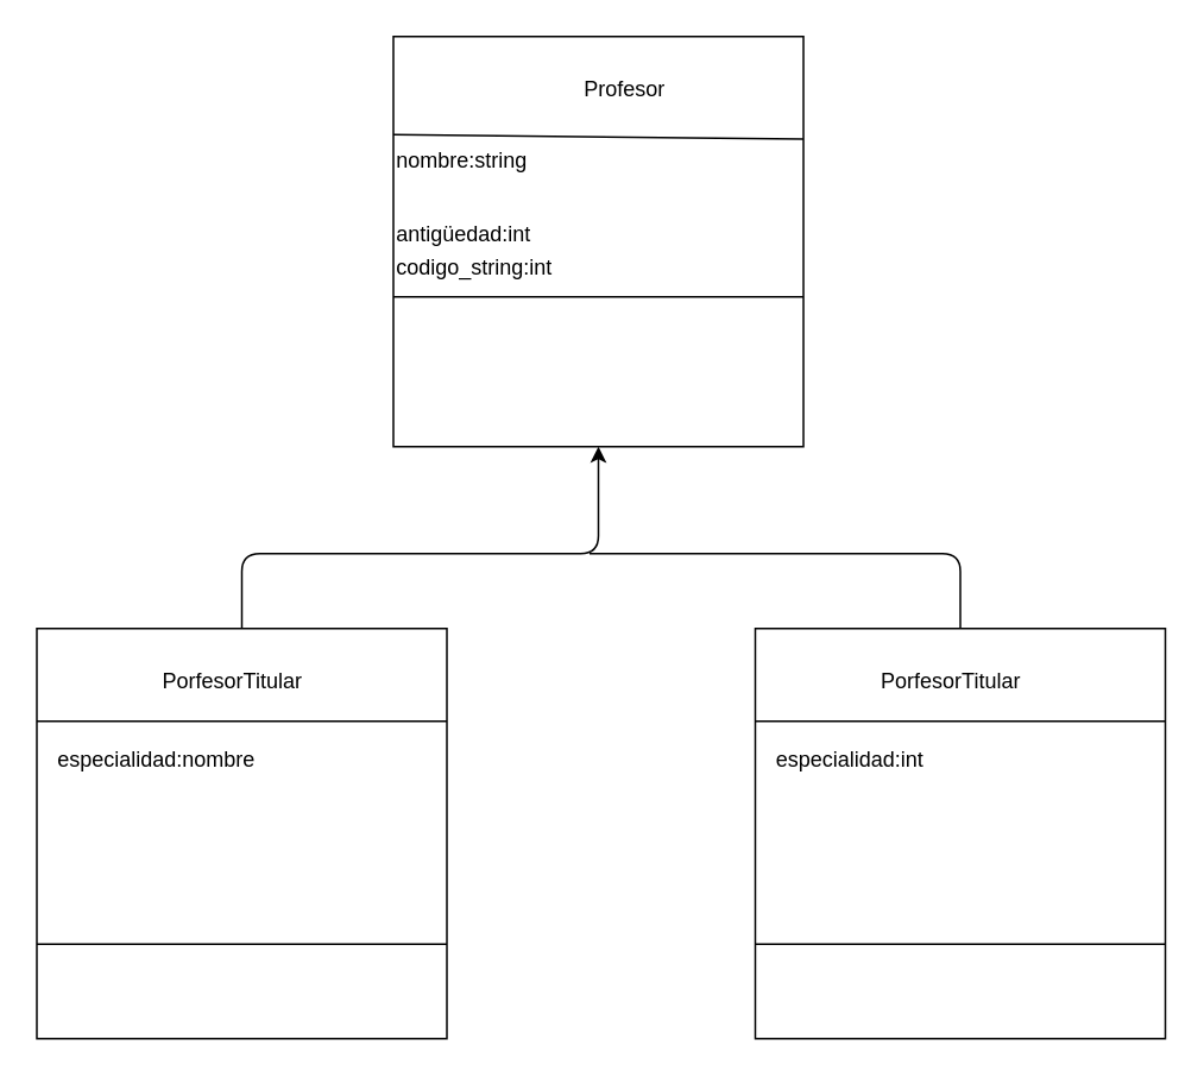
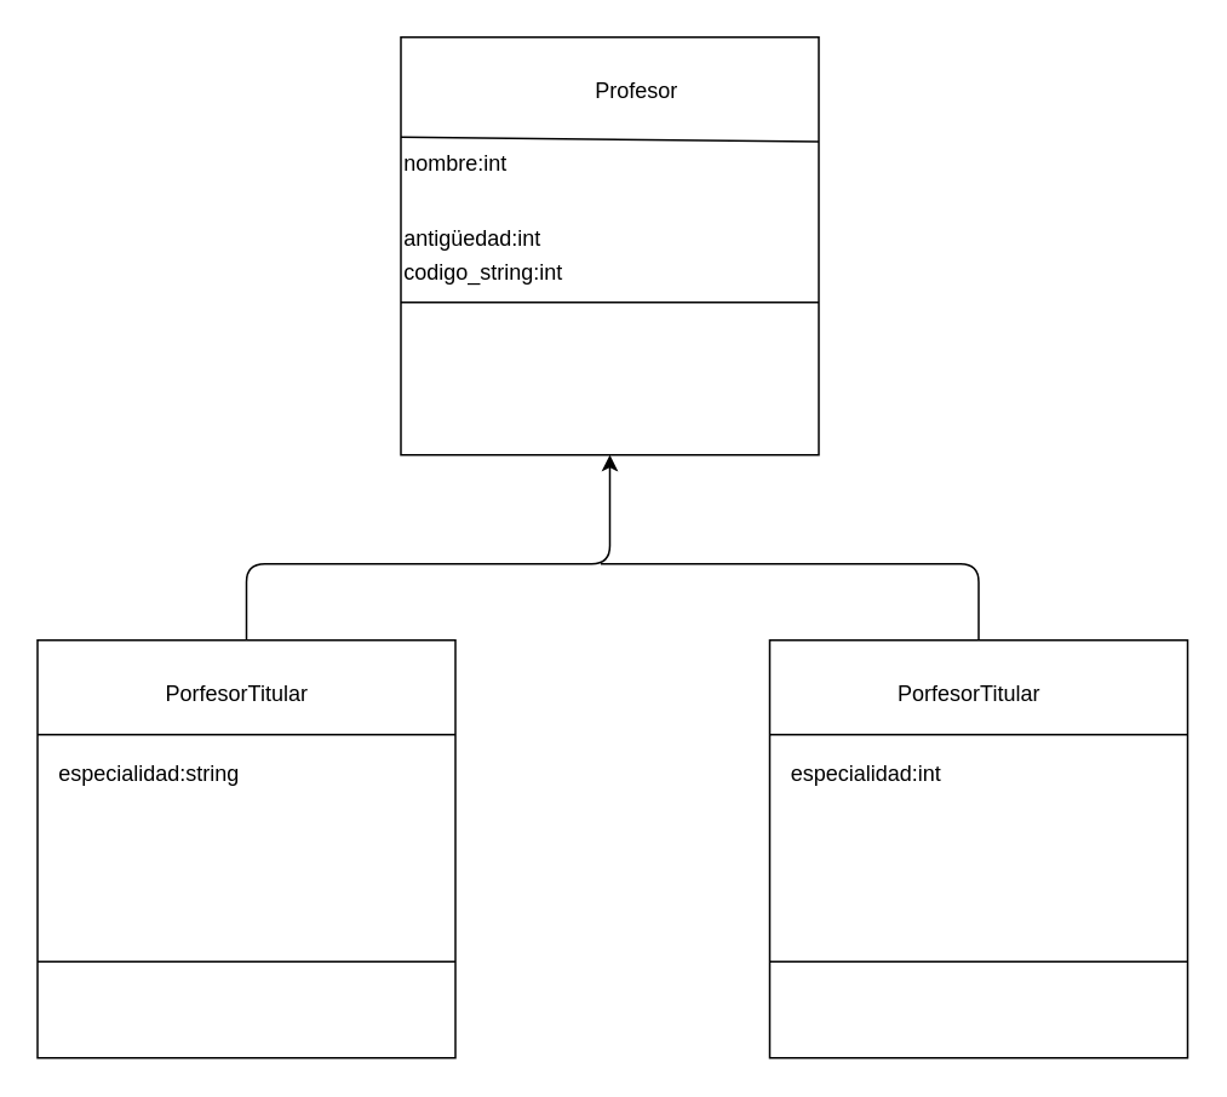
- <mxCell id="5" value="nombre:string" style="text;html=1;strokeColor=none;fillColor=none;align=left;verticalAlign=middle;whiteSpace=wrap;rounded=0;" parent="1" vertex="1"><mxGeometry x="220" y="80" width="130" height="20" as="geometry" /></mxCell>
+ <mxCell id="5" value="nombre:int" style="text;html=1;strokeColor=none;fillColor=none;align=left;verticalAlign=middle;whiteSpace=wrap;rounded=0;" parent="1" vertex="1"><mxGeometry x="220" y="80" width="130" height="20" as="geometry" /></mxCell>
- <mxCell id="14" value="especialidad:nombre" style="text;html=1;strokeColor=none;fillColor=none;align=left;verticalAlign=middle;whiteSpace=wrap;rounded=0;" vertex="1" parent="1"><mxGeometry x="30" y="416" width="130" height="20" as="geometry" /></mxCell>
+ <mxCell id="14" value="especialidad:string" style="text;html=1;strokeColor=none;fillColor=none;align=left;verticalAlign=middle;whiteSpace=wrap;rounded=0;" vertex="1" parent="1"><mxGeometry x="30" y="416" width="130" height="20" as="geometry" /></mxCell>
